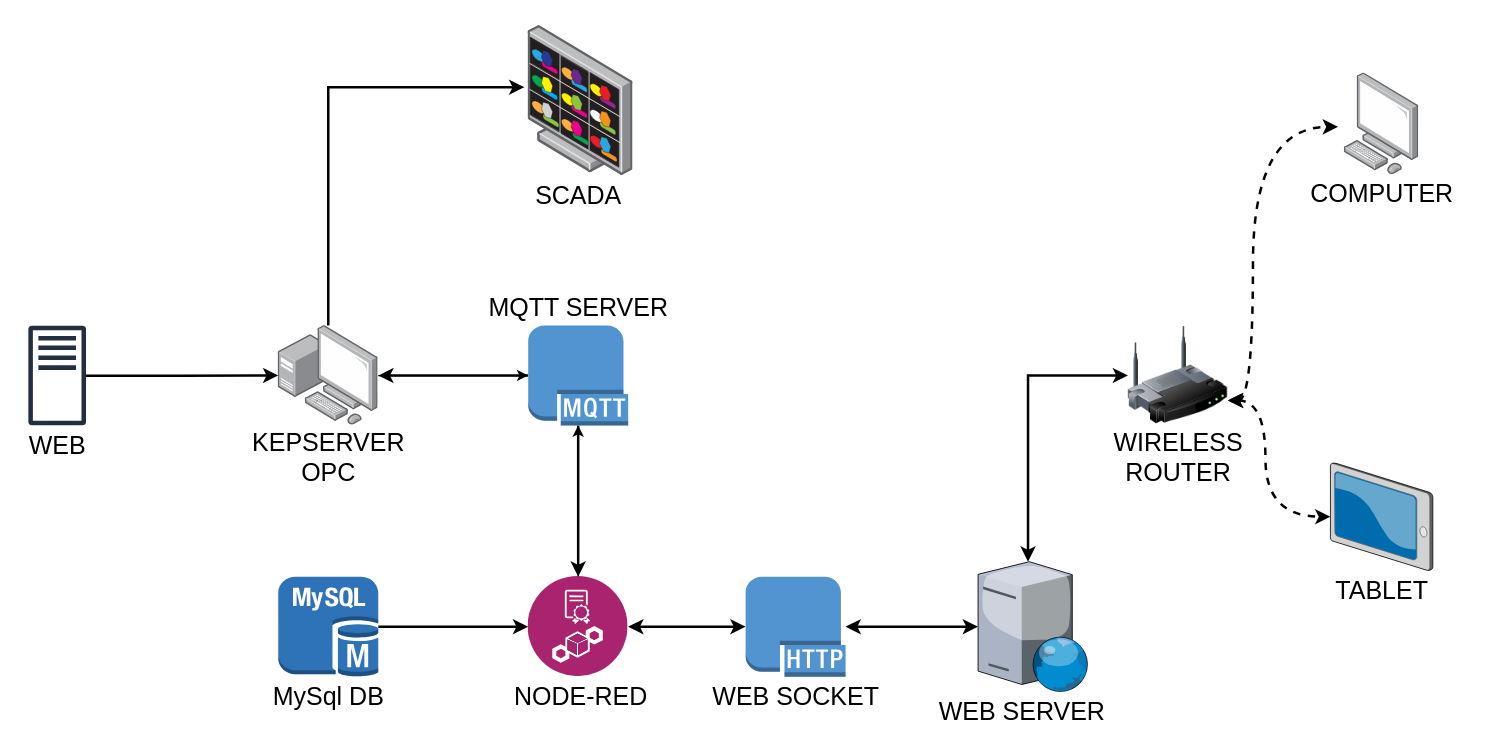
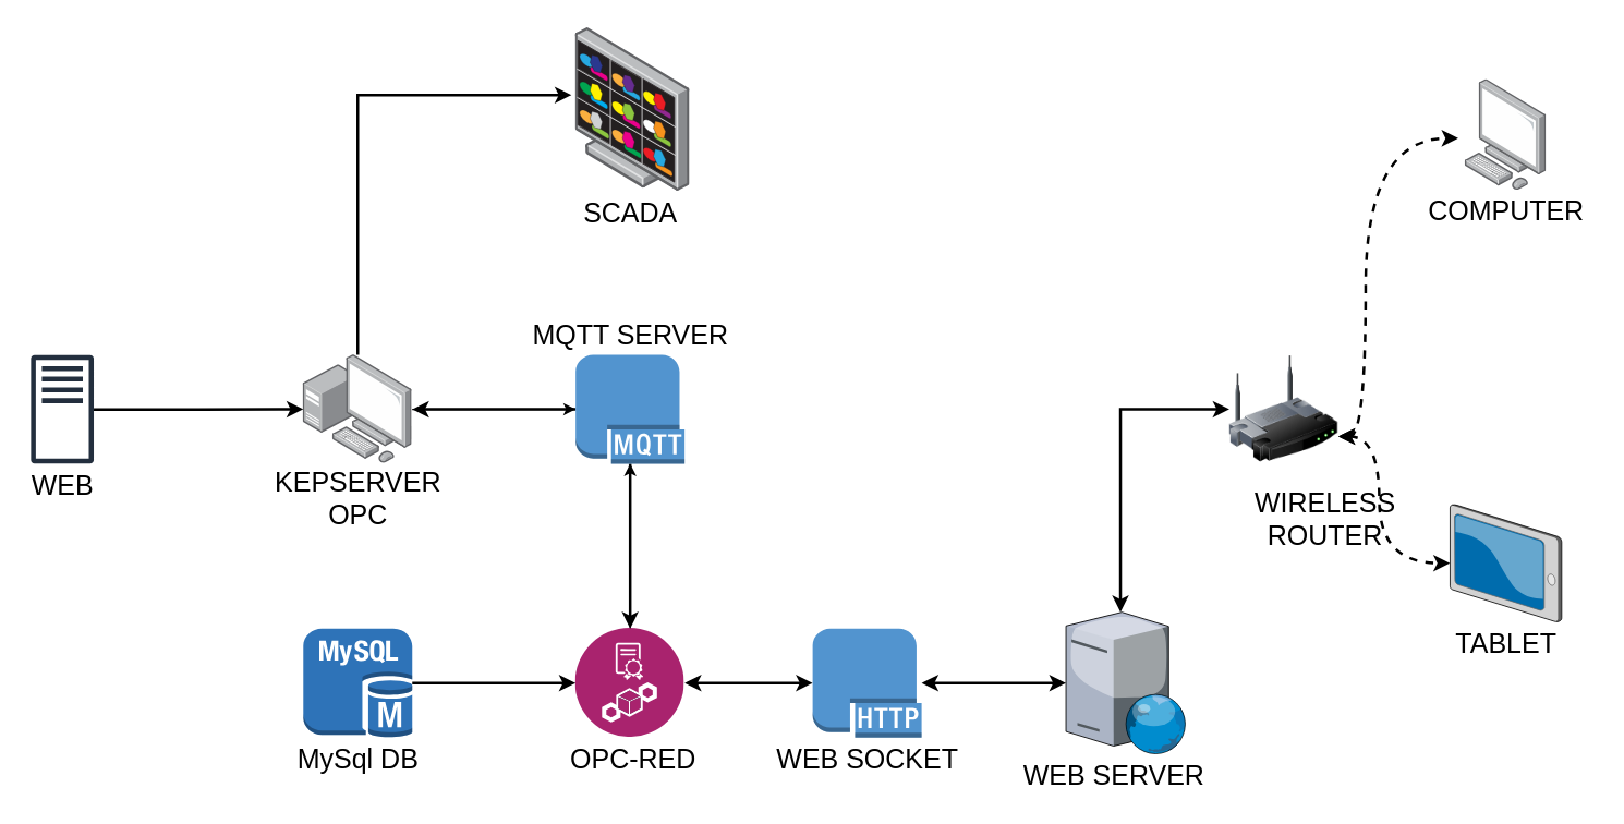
- <mxCell id="31" value="WIRELESS&lt;br&gt;ROUTER" style="text;html=1;align=center;verticalAlign=middle;resizable=0;points=[];autosize=1;fontSize=20;" vertex="1" parent="1"><mxGeometry x="882" y="340" width="120" height="50" as="geometry" /></mxCell>
+ <mxCell id="31" value="WIRELESS&lt;br&gt;ROUTER" style="text;html=1;align=center;verticalAlign=middle;resizable=0;points=[];autosize=1;fontSize=20;" vertex="1" parent="1"><mxGeometry x="912" y="355" width="120" height="50" as="geometry" /></mxCell>
- <mxCell id="14" value="NODE-RED" style="text;html=1;align=center;verticalAlign=middle;resizable=0;points=[];autosize=1;fontSize=20;" vertex="1" parent="1"><mxGeometry x="404" y="541" width="120" height="30" as="geometry" /></mxCell>
+ <mxCell id="14" value="OPC-RED" style="text;html=1;align=center;verticalAlign=middle;resizable=0;points=[];autosize=1;fontSize=20;" vertex="1" parent="1"><mxGeometry x="404" y="541" width="120" height="30" as="geometry" /></mxCell>
